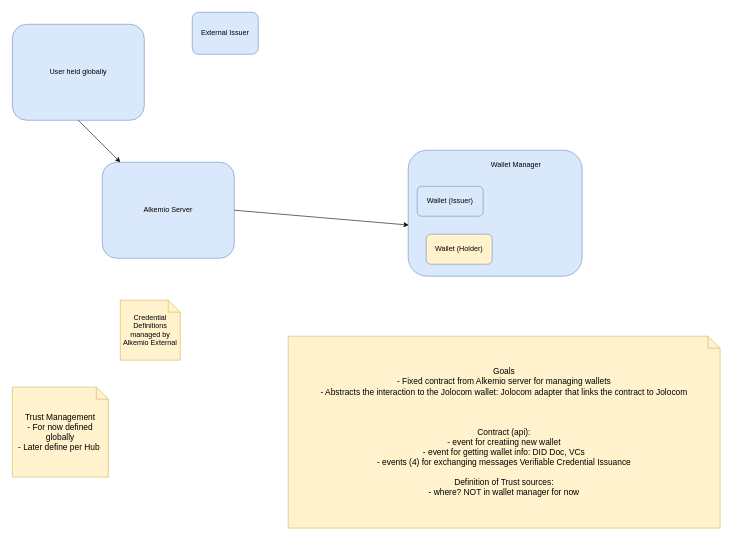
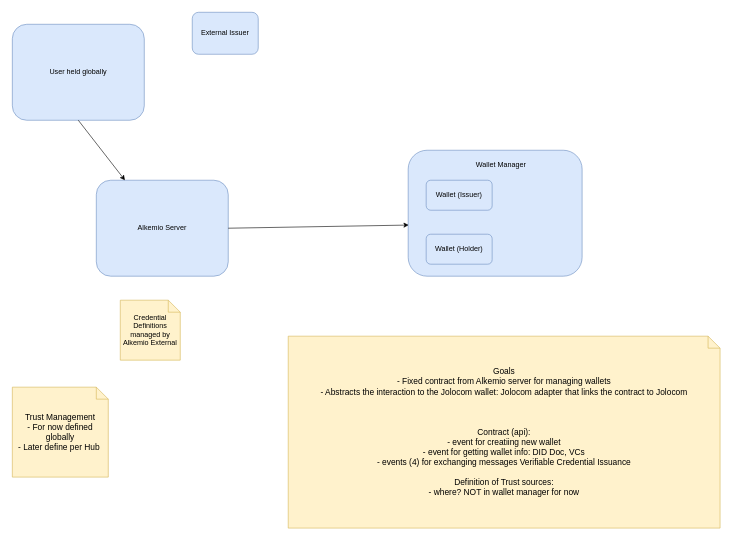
- <mxCell id="14" value="Wallet Manager" style="text;html=1;strokeColor=none;fillColor=none;align=center;verticalAlign=middle;whiteSpace=wrap;rounded=0;fontColor=#000000;" parent="1" vertex="1"><mxGeometry x="755" y="260" width="210" height="30" as="geometry" /></mxCell>
+ <mxCell id="14" value="Wallet Manager" style="text;html=1;strokeColor=none;fillColor=none;align=center;verticalAlign=middle;whiteSpace=wrap;rounded=0;fontColor=#000000;" parent="1" vertex="1"><mxGeometry x="730" y="260" width="210" height="30" as="geometry" /></mxCell>
- <mxCell id="11" value="Wallet (Issuer)" style="rounded=1;whiteSpace=wrap;html=1;direction=south;fillColor=#dae8fc;strokeColor=#6c8ebf;fontColor=#000000;" parent="9" vertex="1"><mxGeometry x="15" y="10" width="110" height="50" as="geometry" /></mxCell>
+ <mxCell id="11" value="Wallet (Issuer)" style="rounded=1;whiteSpace=wrap;html=1;direction=south;fillColor=#dae8fc;strokeColor=#6c8ebf;fontColor=#000000;" parent="9" vertex="1"><mxGeometry x="30" width="110" height="50" as="geometry" /></mxCell>
- <mxCell id="2" value="Alkemio Server" style="rounded=1;whiteSpace=wrap;html=1;fillColor=#dae8fc;strokeColor=#6c8ebf;fontColor=#000000;" parent="1" vertex="1"><mxGeometry x="170" y="270" width="220" height="160" as="geometry" /></mxCell>
+ <mxCell id="2" value="Alkemio Server" style="rounded=1;whiteSpace=wrap;html=1;fillColor=#dae8fc;strokeColor=#6c8ebf;fontColor=#000000;" parent="1" vertex="1"><mxGeometry x="160" y="300" width="220" height="160" as="geometry" /></mxCell>
- <mxCell id="12" value="Wallet (Holder)" style="rounded=1;whiteSpace=wrap;html=1;direction=south;fillColor=#fff2cc;strokeColor=#6c8ebf;fontColor=#000000;" parent="9" vertex="1"><mxGeometry x="30" y="90" width="110" height="50" as="geometry" /></mxCell>
+ <mxCell id="12" value="Wallet (Holder)" style="rounded=1;whiteSpace=wrap;html=1;direction=south;fillColor=#dae8fc;strokeColor=#6c8ebf;fontColor=#000000;" parent="9" vertex="1"><mxGeometry x="30" y="90" width="110" height="50" as="geometry" /></mxCell>
